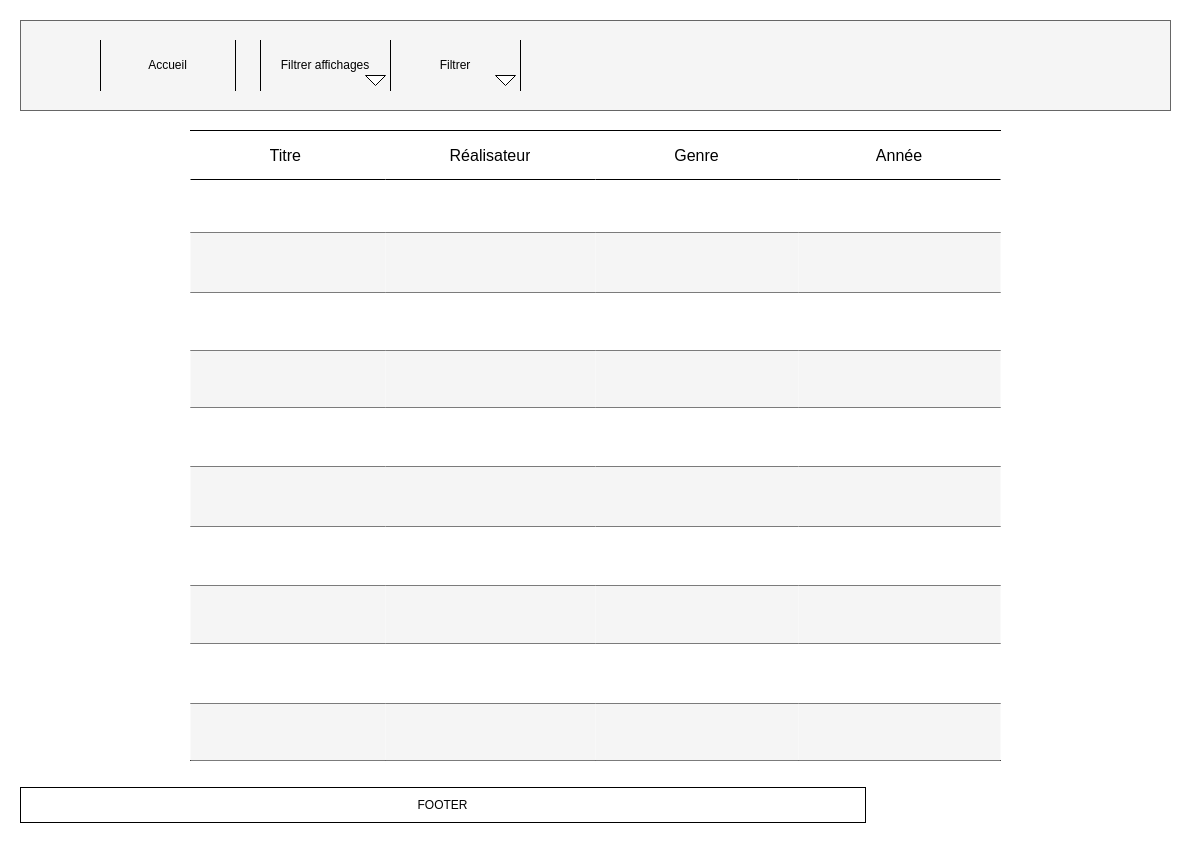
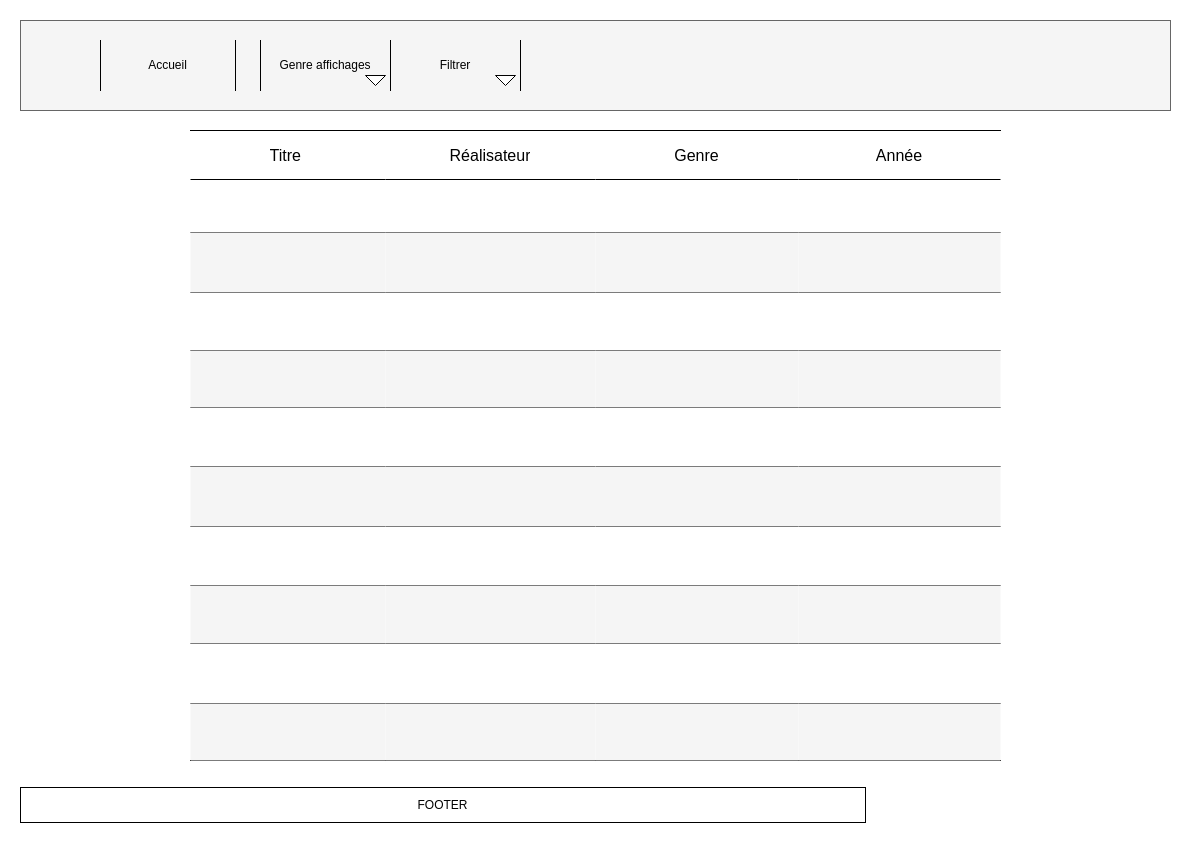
- <mxCell id="60" value="Filtrer affichages" style="shape=partialRectangle;whiteSpace=wrap;html=1;bottom=0;top=0;fillColor=none;" parent="1" vertex="1"><mxGeometry x="260" y="40" width="130" height="50" as="geometry" /></mxCell>
+ <mxCell id="60" value="Genre affichages" style="shape=partialRectangle;whiteSpace=wrap;html=1;bottom=0;top=0;fillColor=none;" parent="1" vertex="1"><mxGeometry x="260" y="40" width="130" height="50" as="geometry" /></mxCell>
